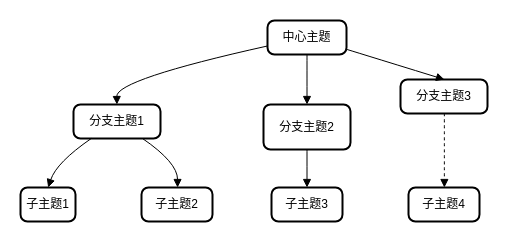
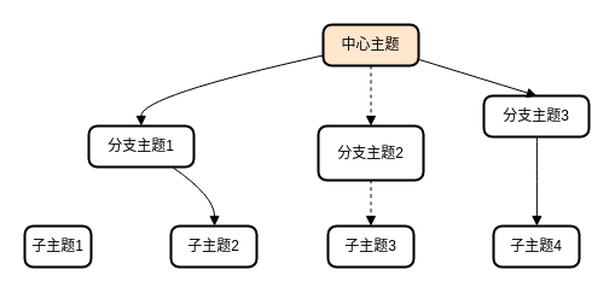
- <mxCell id="2" value="中心主题" style="rounded=1;absoluteArcSize=1;arcSize=14;whiteSpace=wrap;strokeWidth=2;" vertex="1" parent="1"><mxGeometry x="267" width="79" height="34" as="geometry" y="20" /></mxCell>
+ <mxCell id="2" value="中心主题" style="rounded=1;absoluteArcSize=1;arcSize=14;whiteSpace=wrap;strokeWidth=2;fillColor=#ffe6cc;" vertex="1" parent="1"><mxGeometry x="267" width="79" height="34" as="geometry" y="20" /></mxCell>
- <mxCell id="11" value="" style="curved=1;startArrow=none;endArrow=block;exitX=0.5;exitY=0.988;entryX=0.5;entryY=-0.012;" edge="1" parent="1" source="2" target="4"><mxGeometry relative="1" as="geometry"><Array as="points" /></mxGeometry></mxCell>
+ <mxCell id="11" value="" style="curved=1;startArrow=none;endArrow=block;exitX=0.5;exitY=0.988;entryX=0.5;entryY=-0.012;dashed=1;" edge="1" parent="1" source="2" target="4"><mxGeometry relative="1" as="geometry"><Array as="points" /></mxGeometry></mxCell>
- <mxCell id="16" value="" style="curved=1;startArrow=none;endArrow=block;exitX=0.504;exitY=0.976;entryX=0.505;entryY=0.006;dashed=1;" edge="1" parent="1" source="5" target="9"><mxGeometry relative="1" as="geometry"><Array as="points" /></mxGeometry></mxCell>
+ <mxCell id="16" value="" style="curved=1;startArrow=none;endArrow=block;exitX=0.504;exitY=0.976;entryX=0.505;entryY=0.006;" edge="1" parent="1" source="5" target="9"><mxGeometry relative="1" as="geometry"><Array as="points" /></mxGeometry></mxCell>
- <mxCell id="13" value="" style="curved=1;startArrow=none;endArrow=block;exitX=0.218;exitY=0.976;entryX=0.503;entryY=0.006;" edge="1" parent="1" source="3" target="6"><mxGeometry relative="1" as="geometry"><Array as="points"><mxPoint x="56" y="162" /></Array></mxGeometry></mxCell>
- <mxCell id="15" value="" style="curved=1;startArrow=none;endArrow=block;exitX=0.5;exitY=0.976;entryX=0.5;entryY=0.006;" edge="1" parent="1" source="4" target="8"><mxGeometry relative="1" as="geometry"><Array as="points" /></mxGeometry></mxCell>
+ <mxCell id="15" value="" style="curved=1;startArrow=none;endArrow=block;exitX=0.5;exitY=0.976;entryX=0.5;entryY=0.006;dashed=1;" edge="1" parent="1" source="4" target="8"><mxGeometry relative="1" as="geometry"><Array as="points" /></mxGeometry></mxCell>
